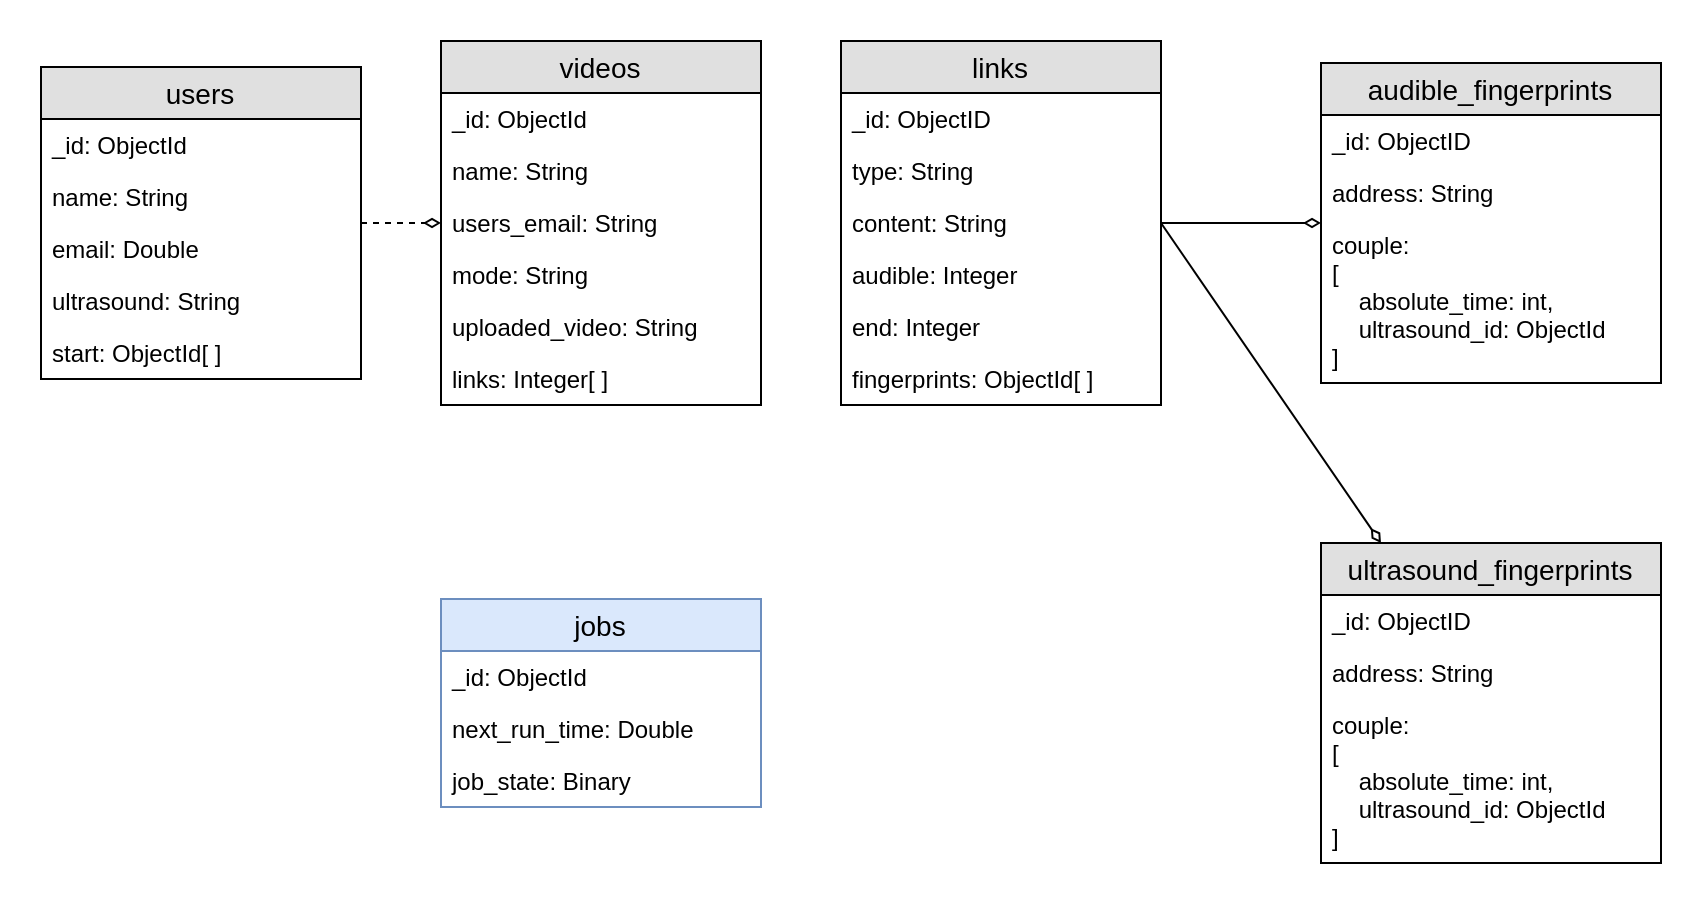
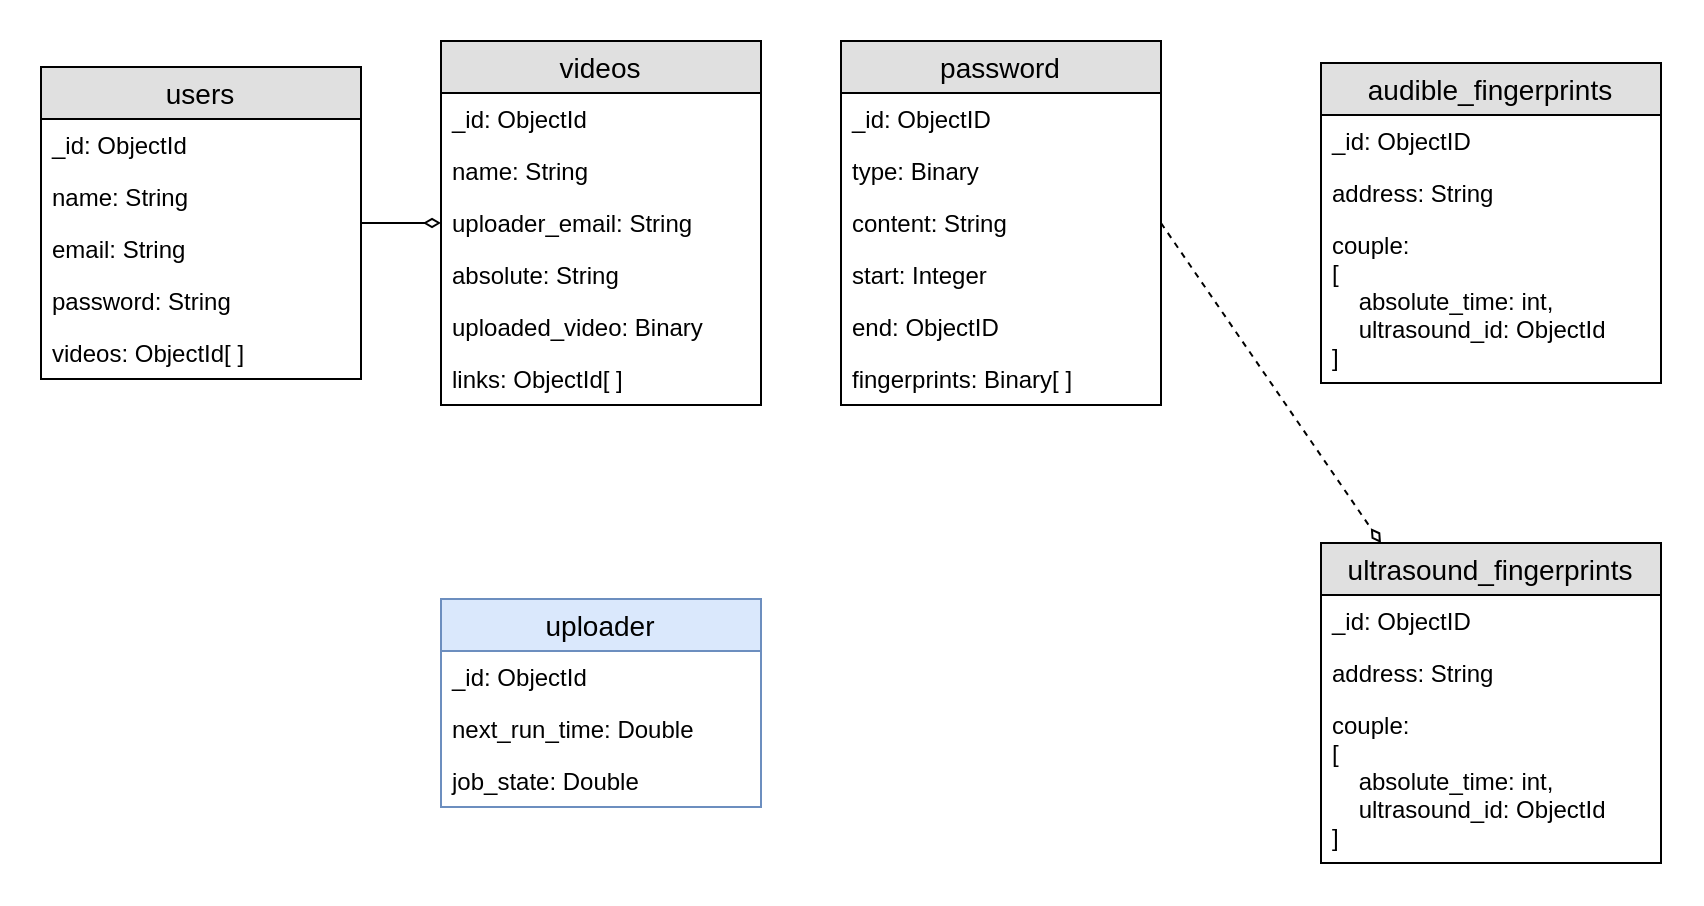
- <mxCell id="10" value="links" style="swimlane;fontStyle=0;childLayout=stackLayout;horizontal=1;startSize=26;fillColor=#e0e0e0;horizontalStack=0;resizeParent=1;resizeParentMax=0;resizeLast=0;collapsible=1;marginBottom=0;swimlaneFillColor=#ffffff;align=center;fontSize=14;" parent="1" vertex="1"><mxGeometry x="420" y="20" width="160" height="182" as="geometry" /></mxCell>
+ <mxCell id="10" value="password" style="swimlane;fontStyle=0;childLayout=stackLayout;horizontal=1;startSize=26;fillColor=#e0e0e0;horizontalStack=0;resizeParent=1;resizeParentMax=0;resizeLast=0;collapsible=1;marginBottom=0;swimlaneFillColor=#ffffff;align=center;fontSize=14;" parent="1" vertex="1"><mxGeometry x="420" y="20" width="160" height="182" as="geometry" /></mxCell>
- <mxCell id="12" value="type: String" style="text;strokeColor=none;fillColor=none;spacingLeft=4;spacingRight=4;overflow=hidden;rotatable=0;points=[[0,0.5],[1,0.5]];portConstraint=eastwest;fontSize=12;" parent="10" vertex="1"><mxGeometry y="52" width="160" height="26" as="geometry" /></mxCell>
+ <mxCell id="12" value="type: Binary" style="text;strokeColor=none;fillColor=none;spacingLeft=4;spacingRight=4;overflow=hidden;rotatable=0;points=[[0,0.5],[1,0.5]];portConstraint=eastwest;fontSize=12;" parent="10" vertex="1"><mxGeometry y="52" width="160" height="26" as="geometry" /></mxCell>
- <mxCell id="2" style="edgeStyle=orthogonalEdgeStyle;rounded=0;orthogonalLoop=1;jettySize=auto;html=1;endArrow=diamondThin;endFill=0;dashed=1;" parent="1" source="32" target="3" edge="1"><mxGeometry relative="1" as="geometry" /></mxCell>
+ <mxCell id="2" style="edgeStyle=orthogonalEdgeStyle;rounded=0;orthogonalLoop=1;jettySize=auto;html=1;endArrow=diamondThin;endFill=0;" parent="1" source="32" target="3" edge="1"><mxGeometry relative="1" as="geometry" /></mxCell>
- <mxCell id="21" style="rounded=0;orthogonalLoop=1;jettySize=auto;html=1;endArrow=diamondThin;endFill=0;exitX=1;exitY=0.5;exitDx=0;exitDy=0;" parent="1" source="13" target="17" edge="1"><mxGeometry relative="1" as="geometry" /></mxCell>
- <mxCell id="6" value="users_email: String" style="text;strokeColor=none;fillColor=none;spacingLeft=4;spacingRight=4;overflow=hidden;rotatable=0;points=[[0,0.5],[1,0.5]];portConstraint=eastwest;fontSize=12;" parent="3" vertex="1"><mxGeometry y="78" width="160" height="26" as="geometry" /></mxCell>
+ <mxCell id="6" value="uploader_email: String" style="text;strokeColor=none;fillColor=none;spacingLeft=4;spacingRight=4;overflow=hidden;rotatable=0;points=[[0,0.5],[1,0.5]];portConstraint=eastwest;fontSize=12;" parent="3" vertex="1"><mxGeometry y="78" width="160" height="26" as="geometry" /></mxCell>
- <mxCell id="35" value="email: Double" style="text;strokeColor=none;fillColor=none;spacingLeft=4;spacingRight=4;overflow=hidden;rotatable=0;points=[[0,0.5],[1,0.5]];portConstraint=eastwest;fontSize=12;" parent="32" vertex="1"><mxGeometry y="78" width="160" height="26" as="geometry" /></mxCell>
+ <mxCell id="35" value="email: String" style="text;strokeColor=none;fillColor=none;spacingLeft=4;spacingRight=4;overflow=hidden;rotatable=0;points=[[0,0.5],[1,0.5]];portConstraint=eastwest;fontSize=12;" parent="32" vertex="1"><mxGeometry y="78" width="160" height="26" as="geometry" /></mxCell>
- <mxCell id="7" value="mode: String" style="text;strokeColor=none;fillColor=none;spacingLeft=4;spacingRight=4;overflow=hidden;rotatable=0;points=[[0,0.5],[1,0.5]];portConstraint=eastwest;fontSize=12;" parent="3" vertex="1"><mxGeometry y="104" width="160" height="26" as="geometry" /></mxCell>
+ <mxCell id="7" value="absolute: String" style="text;strokeColor=none;fillColor=none;spacingLeft=4;spacingRight=4;overflow=hidden;rotatable=0;points=[[0,0.5],[1,0.5]];portConstraint=eastwest;fontSize=12;" parent="3" vertex="1"><mxGeometry y="104" width="160" height="26" as="geometry" /></mxCell>
- <mxCell id="14" value="audible: Integer" style="text;strokeColor=none;fillColor=none;spacingLeft=4;spacingRight=4;overflow=hidden;rotatable=0;points=[[0,0.5],[1,0.5]];portConstraint=eastwest;fontSize=12;" parent="10" vertex="1"><mxGeometry y="104" width="160" height="26" as="geometry" /></mxCell>
+ <mxCell id="14" value="start: Integer" style="text;strokeColor=none;fillColor=none;spacingLeft=4;spacingRight=4;overflow=hidden;rotatable=0;points=[[0,0.5],[1,0.5]];portConstraint=eastwest;fontSize=12;" parent="10" vertex="1"><mxGeometry y="104" width="160" height="26" as="geometry" /></mxCell>
- <mxCell id="36" value="ultrasound: String" style="text;strokeColor=none;fillColor=none;spacingLeft=4;spacingRight=4;overflow=hidden;rotatable=0;points=[[0,0.5],[1,0.5]];portConstraint=eastwest;fontSize=12;" parent="32" vertex="1"><mxGeometry y="104" width="160" height="26" as="geometry" /></mxCell>
+ <mxCell id="36" value="password: String" style="text;strokeColor=none;fillColor=none;spacingLeft=4;spacingRight=4;overflow=hidden;rotatable=0;points=[[0,0.5],[1,0.5]];portConstraint=eastwest;fontSize=12;" parent="32" vertex="1"><mxGeometry y="104" width="160" height="26" as="geometry" /></mxCell>
- <mxCell id="8" value="uploaded_video: String" style="text;strokeColor=none;fillColor=none;spacingLeft=4;spacingRight=4;overflow=hidden;rotatable=0;points=[[0,0.5],[1,0.5]];portConstraint=eastwest;fontSize=12;" parent="3" vertex="1"><mxGeometry y="130" width="160" height="26" as="geometry" /></mxCell>
+ <mxCell id="8" value="uploaded_video: Binary" style="text;strokeColor=none;fillColor=none;spacingLeft=4;spacingRight=4;overflow=hidden;rotatable=0;points=[[0,0.5],[1,0.5]];portConstraint=eastwest;fontSize=12;" parent="3" vertex="1"><mxGeometry y="130" width="160" height="26" as="geometry" /></mxCell>
- <mxCell id="15" value="end: Integer" style="text;strokeColor=none;fillColor=none;spacingLeft=4;spacingRight=4;overflow=hidden;rotatable=0;points=[[0,0.5],[1,0.5]];portConstraint=eastwest;fontSize=12;" parent="10" vertex="1"><mxGeometry y="130" width="160" height="26" as="geometry" /></mxCell>
+ <mxCell id="15" value="end: ObjectID" style="text;strokeColor=none;fillColor=none;spacingLeft=4;spacingRight=4;overflow=hidden;rotatable=0;points=[[0,0.5],[1,0.5]];portConstraint=eastwest;fontSize=12;" parent="10" vertex="1"><mxGeometry y="130" width="160" height="26" as="geometry" /></mxCell>
- <mxCell id="37" value="start: ObjectId[ ]" style="text;strokeColor=none;fillColor=none;spacingLeft=4;spacingRight=4;overflow=hidden;rotatable=0;points=[[0,0.5],[1,0.5]];portConstraint=eastwest;fontSize=12;" parent="32" vertex="1"><mxGeometry y="130" width="160" height="26" as="geometry" /></mxCell>
+ <mxCell id="37" value="videos: ObjectId[ ]" style="text;strokeColor=none;fillColor=none;spacingLeft=4;spacingRight=4;overflow=hidden;rotatable=0;points=[[0,0.5],[1,0.5]];portConstraint=eastwest;fontSize=12;" parent="32" vertex="1"><mxGeometry y="130" width="160" height="26" as="geometry" /></mxCell>
- <mxCell id="26" style="rounded=0;orthogonalLoop=1;jettySize=auto;html=1;endArrow=diamondThin;endFill=0;exitX=1;exitY=0.5;exitDx=0;exitDy=0;" parent="1" source="13" target="22" edge="1"><mxGeometry relative="1" as="geometry" /></mxCell>
+ <mxCell id="26" style="rounded=0;orthogonalLoop=1;jettySize=auto;html=1;endArrow=diamondThin;endFill=0;exitX=1;exitY=0.5;exitDx=0;exitDy=0;dashed=1;" parent="1" source="13" target="22" edge="1"><mxGeometry relative="1" as="geometry" /></mxCell>
- <mxCell id="9" value="links: Integer[ ]" style="text;strokeColor=none;fillColor=none;spacingLeft=4;spacingRight=4;overflow=hidden;rotatable=0;points=[[0,0.5],[1,0.5]];portConstraint=eastwest;fontSize=12;" parent="3" vertex="1"><mxGeometry y="156" width="160" height="26" as="geometry" /></mxCell>
+ <mxCell id="9" value="links: ObjectId[ ]" style="text;strokeColor=none;fillColor=none;spacingLeft=4;spacingRight=4;overflow=hidden;rotatable=0;points=[[0,0.5],[1,0.5]];portConstraint=eastwest;fontSize=12;" parent="3" vertex="1"><mxGeometry y="156" width="160" height="26" as="geometry" /></mxCell>
- <mxCell id="16" value="fingerprints: ObjectId[ ]" style="text;strokeColor=none;fillColor=none;spacingLeft=4;spacingRight=4;overflow=hidden;rotatable=0;points=[[0,0.5],[1,0.5]];portConstraint=eastwest;fontSize=12;" parent="10" vertex="1"><mxGeometry y="156" width="160" height="26" as="geometry" /></mxCell>
+ <mxCell id="16" value="fingerprints: Binary[ ]" style="text;strokeColor=none;fillColor=none;spacingLeft=4;spacingRight=4;overflow=hidden;rotatable=0;points=[[0,0.5],[1,0.5]];portConstraint=eastwest;fontSize=12;" parent="10" vertex="1"><mxGeometry y="156" width="160" height="26" as="geometry" /></mxCell>
- <mxCell id="27" value="jobs" style="swimlane;fontStyle=0;childLayout=stackLayout;horizontal=1;startSize=26;fillColor=#dae8fc;horizontalStack=0;resizeParent=1;resizeParentMax=0;resizeLast=0;collapsible=1;marginBottom=0;swimlaneFillColor=#ffffff;align=center;fontSize=14;strokeColor=#6c8ebf;" parent="1" vertex="1"><mxGeometry x="220" y="299" width="160" height="104" as="geometry" /></mxCell>
+ <mxCell id="27" value="uploader" style="swimlane;fontStyle=0;childLayout=stackLayout;horizontal=1;startSize=26;fillColor=#dae8fc;horizontalStack=0;resizeParent=1;resizeParentMax=0;resizeLast=0;collapsible=1;marginBottom=0;swimlaneFillColor=#ffffff;align=center;fontSize=14;strokeColor=#6c8ebf;" parent="1" vertex="1"><mxGeometry x="220" y="299" width="160" height="104" as="geometry" /></mxCell>
- <mxCell id="30" value="job_state: Binary" style="text;strokeColor=none;fillColor=none;spacingLeft=4;spacingRight=4;overflow=hidden;rotatable=0;points=[[0,0.5],[1,0.5]];portConstraint=eastwest;fontSize=12;" parent="27" vertex="1"><mxGeometry y="78" width="160" height="26" as="geometry" /></mxCell>
+ <mxCell id="30" value="job_state: Double" style="text;strokeColor=none;fillColor=none;spacingLeft=4;spacingRight=4;overflow=hidden;rotatable=0;points=[[0,0.5],[1,0.5]];portConstraint=eastwest;fontSize=12;" parent="27" vertex="1"><mxGeometry y="78" width="160" height="26" as="geometry" /></mxCell>
